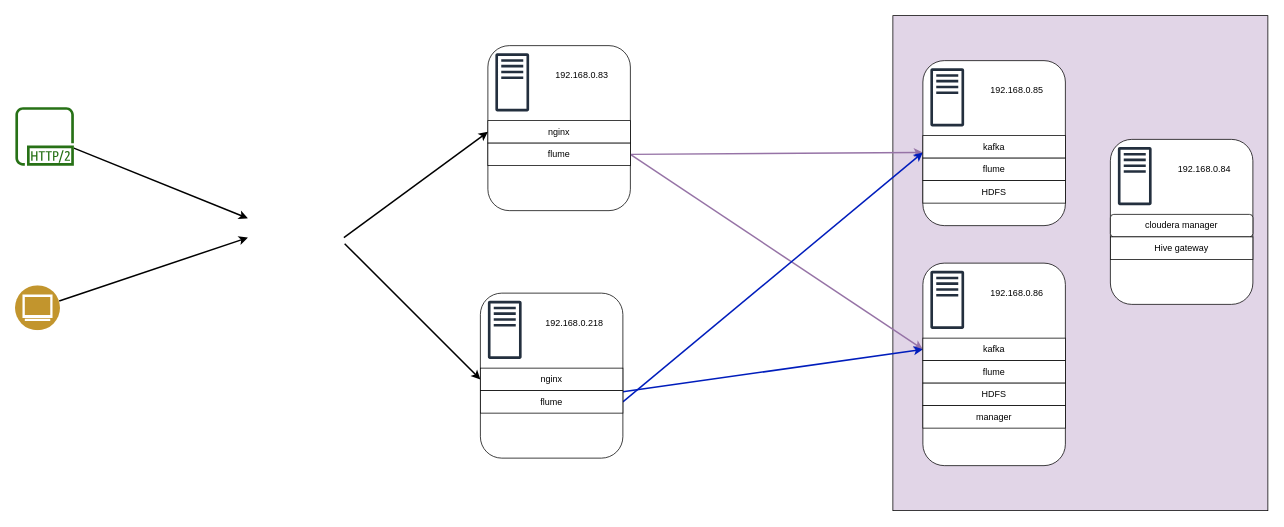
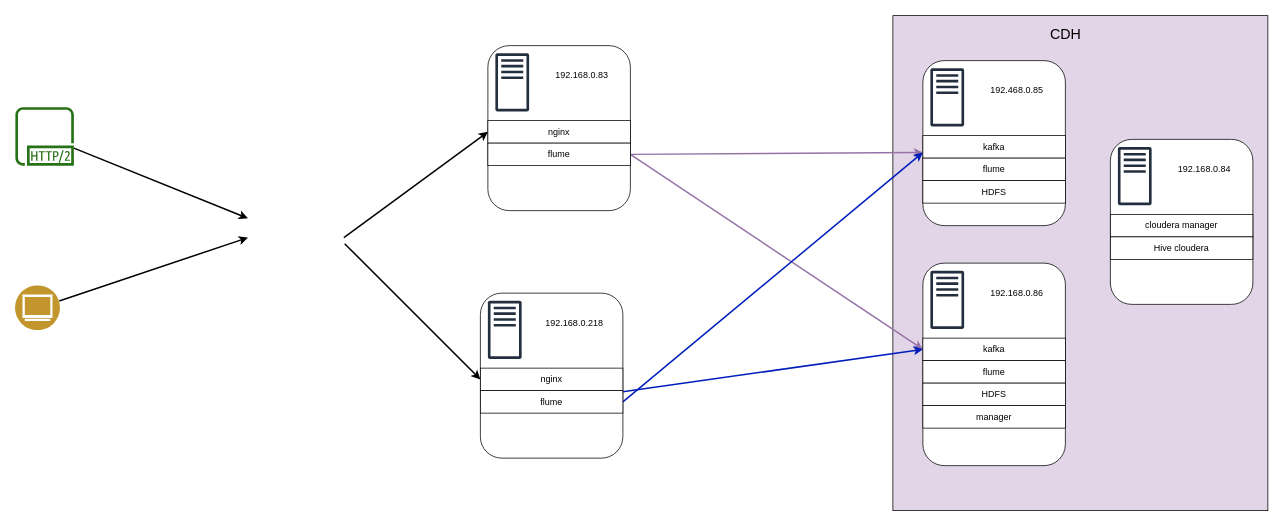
+ <mxCell id="35" value="CDH" style="text;html=1;align=center;verticalAlign=middle;resizable=0;points=[];autosize=1;fontSize=19;" parent="1" vertex="1"><mxGeometry x="1390" y="30" width="60" height="30" as="geometry" /></mxCell>
- <mxCell id="24" value="192.168.0.85" style="text;html=1;align=center;verticalAlign=middle;resizable=0;points=[];autosize=1;" parent="1" vertex="1"><mxGeometry x="1310" y="110" width="90" height="20" as="geometry" /></mxCell>
+ <mxCell id="24" value="192.468.0.85" style="text;html=1;align=center;verticalAlign=middle;resizable=0;points=[];autosize=1;" parent="1" vertex="1"><mxGeometry x="1310" y="110" width="90" height="20" as="geometry" /></mxCell>
- <mxCell id="20" value="cloudera manager" style="whiteSpace=wrap;html=1;rounded=1;" parent="1" vertex="1"><mxGeometry x="1480" y="285" width="190" height="30" as="geometry" /></mxCell>
+ <mxCell id="20" value="cloudera manager" style="rounded=0;whiteSpace=wrap;html=1;" parent="1" vertex="1"><mxGeometry x="1480" y="285" width="190" height="30" as="geometry" /></mxCell>
- <mxCell id="21" value="Hive gateway" style="rounded=0;whiteSpace=wrap;html=1;" parent="1" vertex="1"><mxGeometry x="1480" y="315" width="190" height="30" as="geometry" /></mxCell>
+ <mxCell id="21" value="Hive cloudera" style="rounded=0;whiteSpace=wrap;html=1;" parent="1" vertex="1"><mxGeometry x="1480" y="315" width="190" height="30" as="geometry" /></mxCell>
